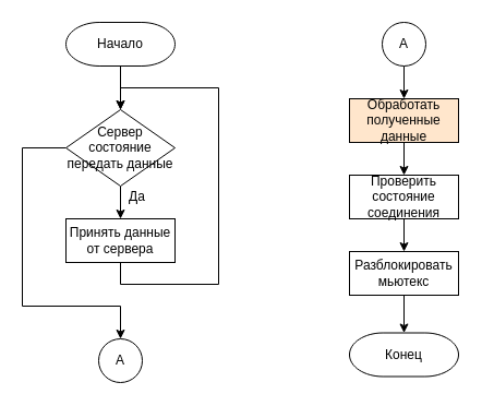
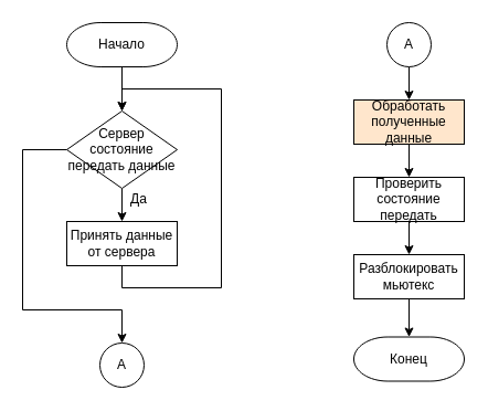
- <mxCell id="13" value="Проверить состояние соединения" style="rounded=0;whiteSpace=wrap;html=1;" vertex="1" parent="1"><mxGeometry x="320" y="160" width="100" height="40" as="geometry" /></mxCell>
+ <mxCell id="13" value="Проверить состояние передать" style="rounded=0;whiteSpace=wrap;html=1;" vertex="1" parent="1"><mxGeometry x="320" y="160" width="100" height="40" as="geometry" /></mxCell>
